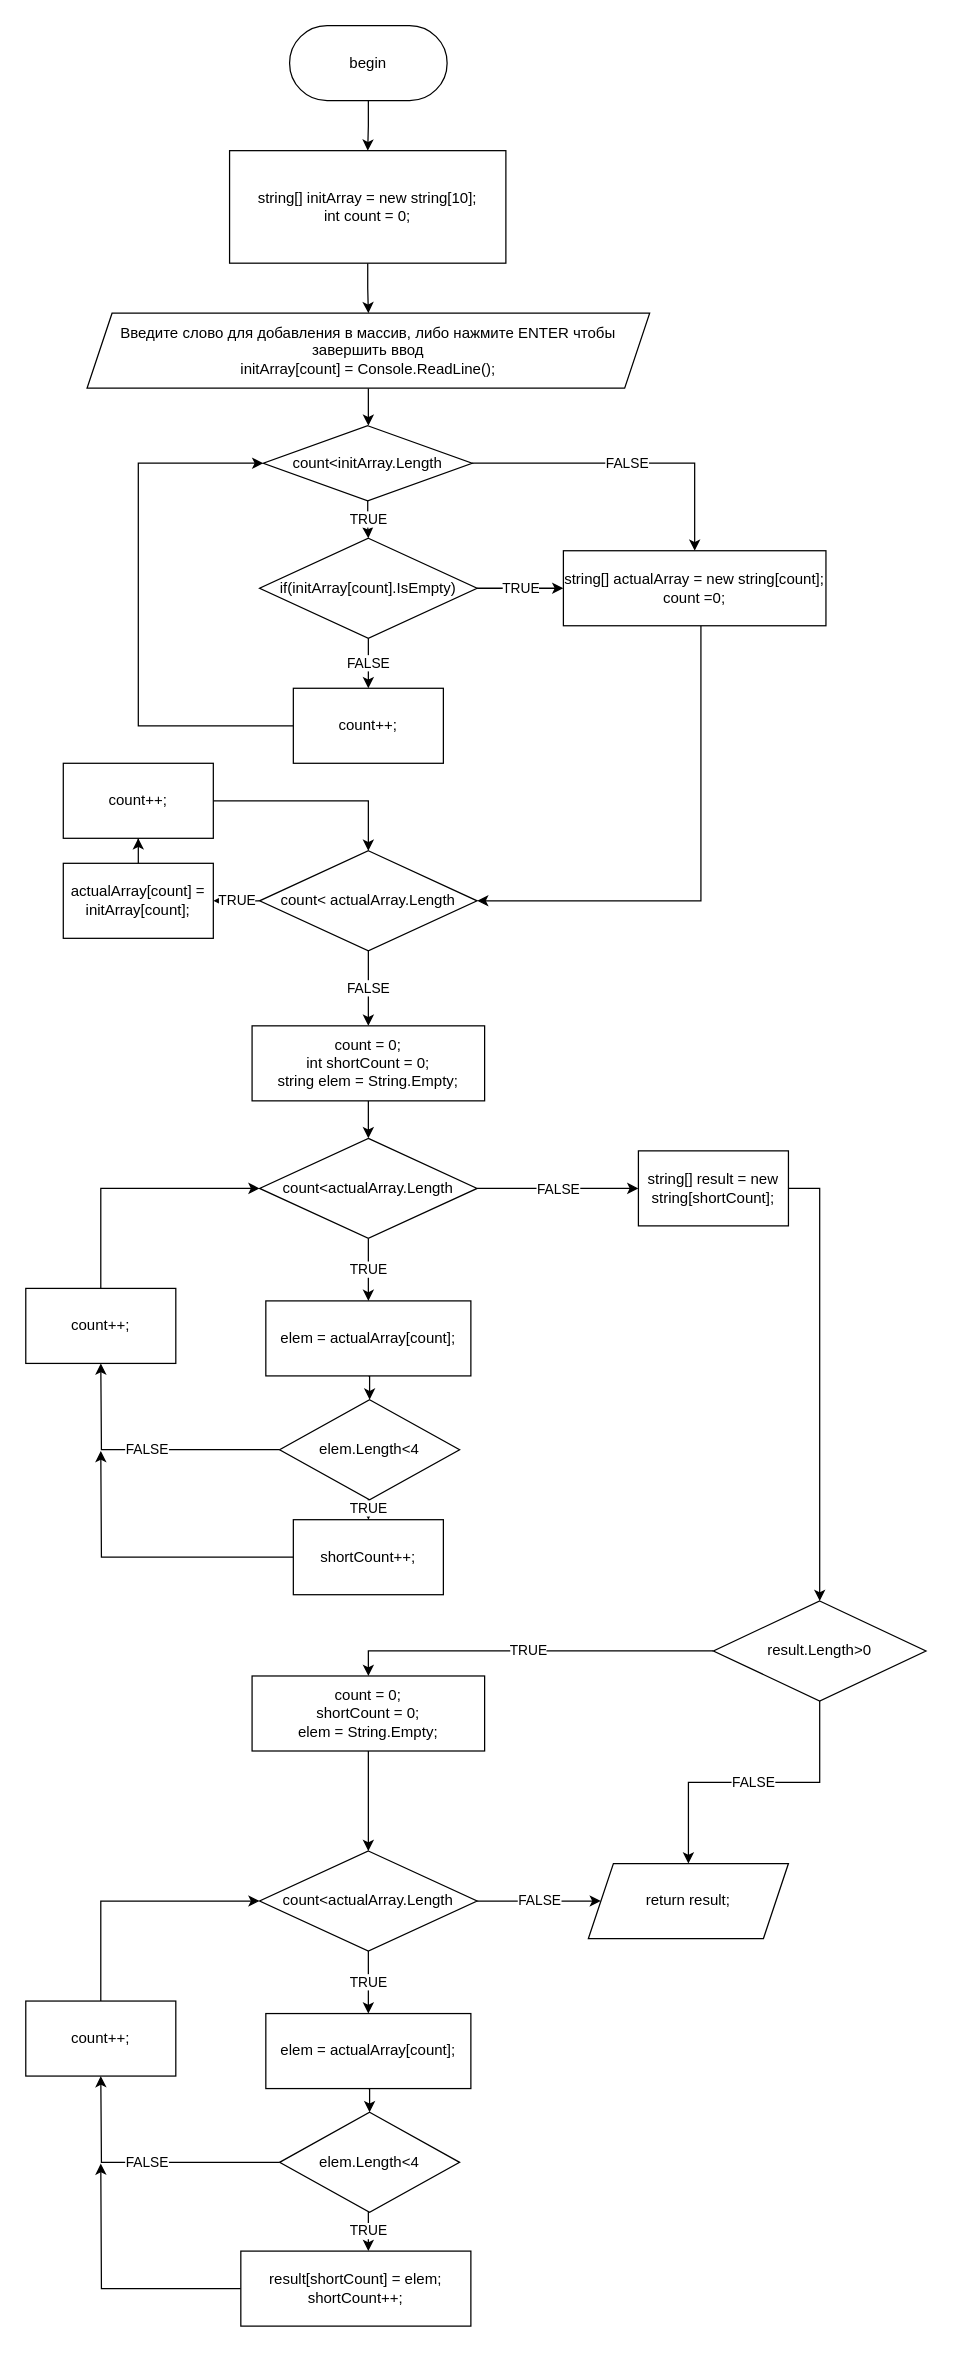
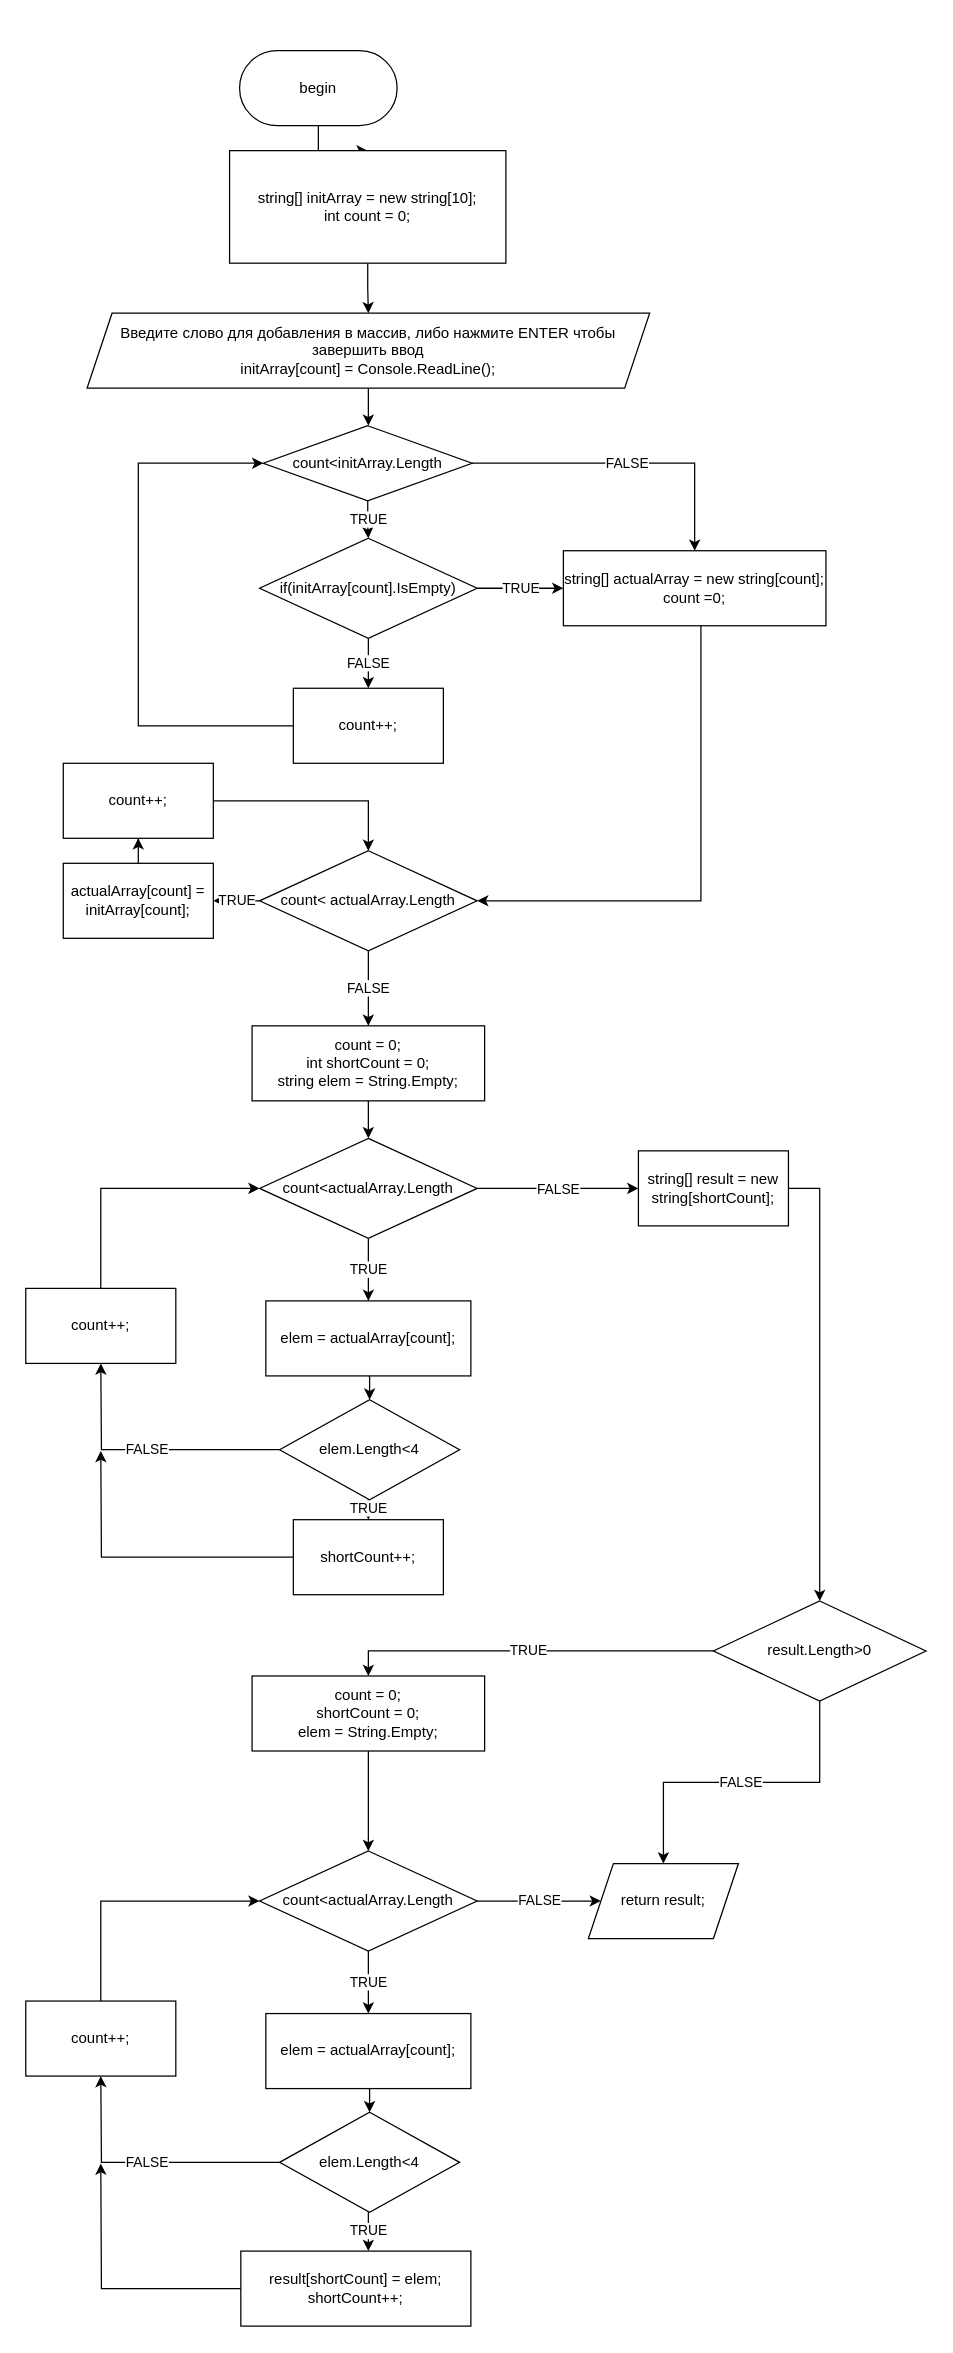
- <mxCell id="3" value="begin" style="rounded=1;whiteSpace=wrap;html=1;arcSize=50;" vertex="1" parent="1"><mxGeometry x="231" y="20" width="126" height="60" as="geometry" /></mxCell>
+ <mxCell id="3" value="begin" style="rounded=1;whiteSpace=wrap;html=1;arcSize=50;" vertex="1" parent="1"><mxGeometry x="191" y="40" width="126" height="60" as="geometry" /></mxCell>
- <mxCell id="55" value="return result;" style="shape=parallelogram;perimeter=parallelogramPerimeter;whiteSpace=wrap;html=1;fixedSize=1;" vertex="1" parent="1"><mxGeometry x="470" y="1490" width="160" height="60" as="geometry" /></mxCell>
+ <mxCell id="55" value="return result;" style="shape=parallelogram;perimeter=parallelogramPerimeter;whiteSpace=wrap;html=1;fixedSize=1;" vertex="1" parent="1"><mxGeometry x="470" y="1490" width="120" height="60" as="geometry" /></mxCell>
